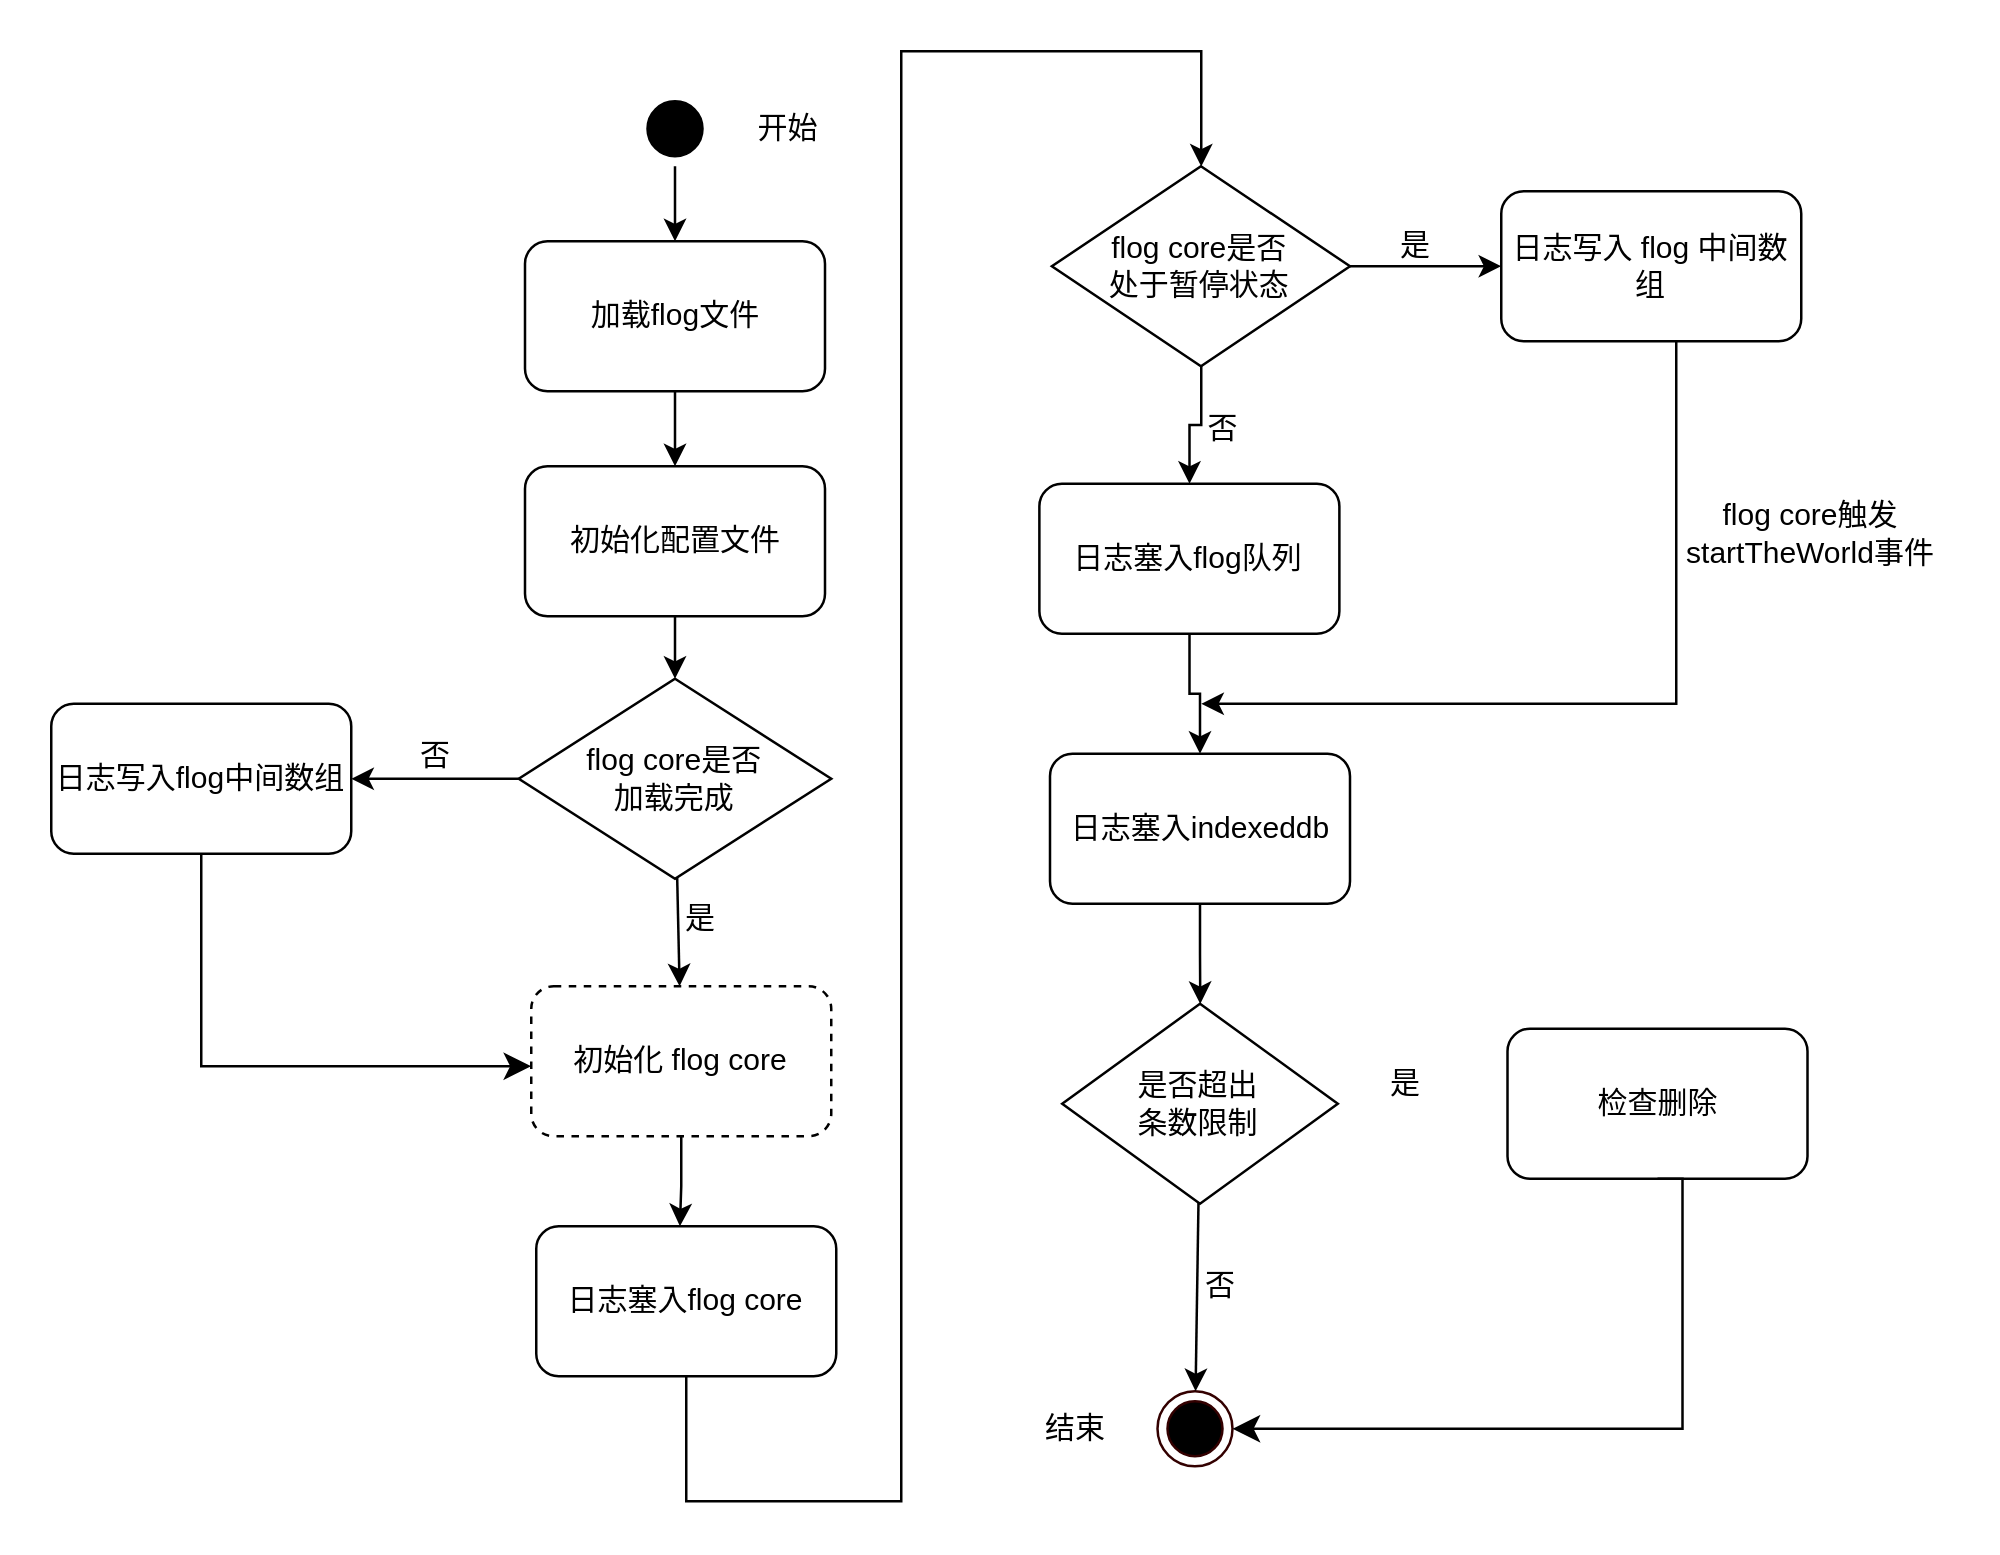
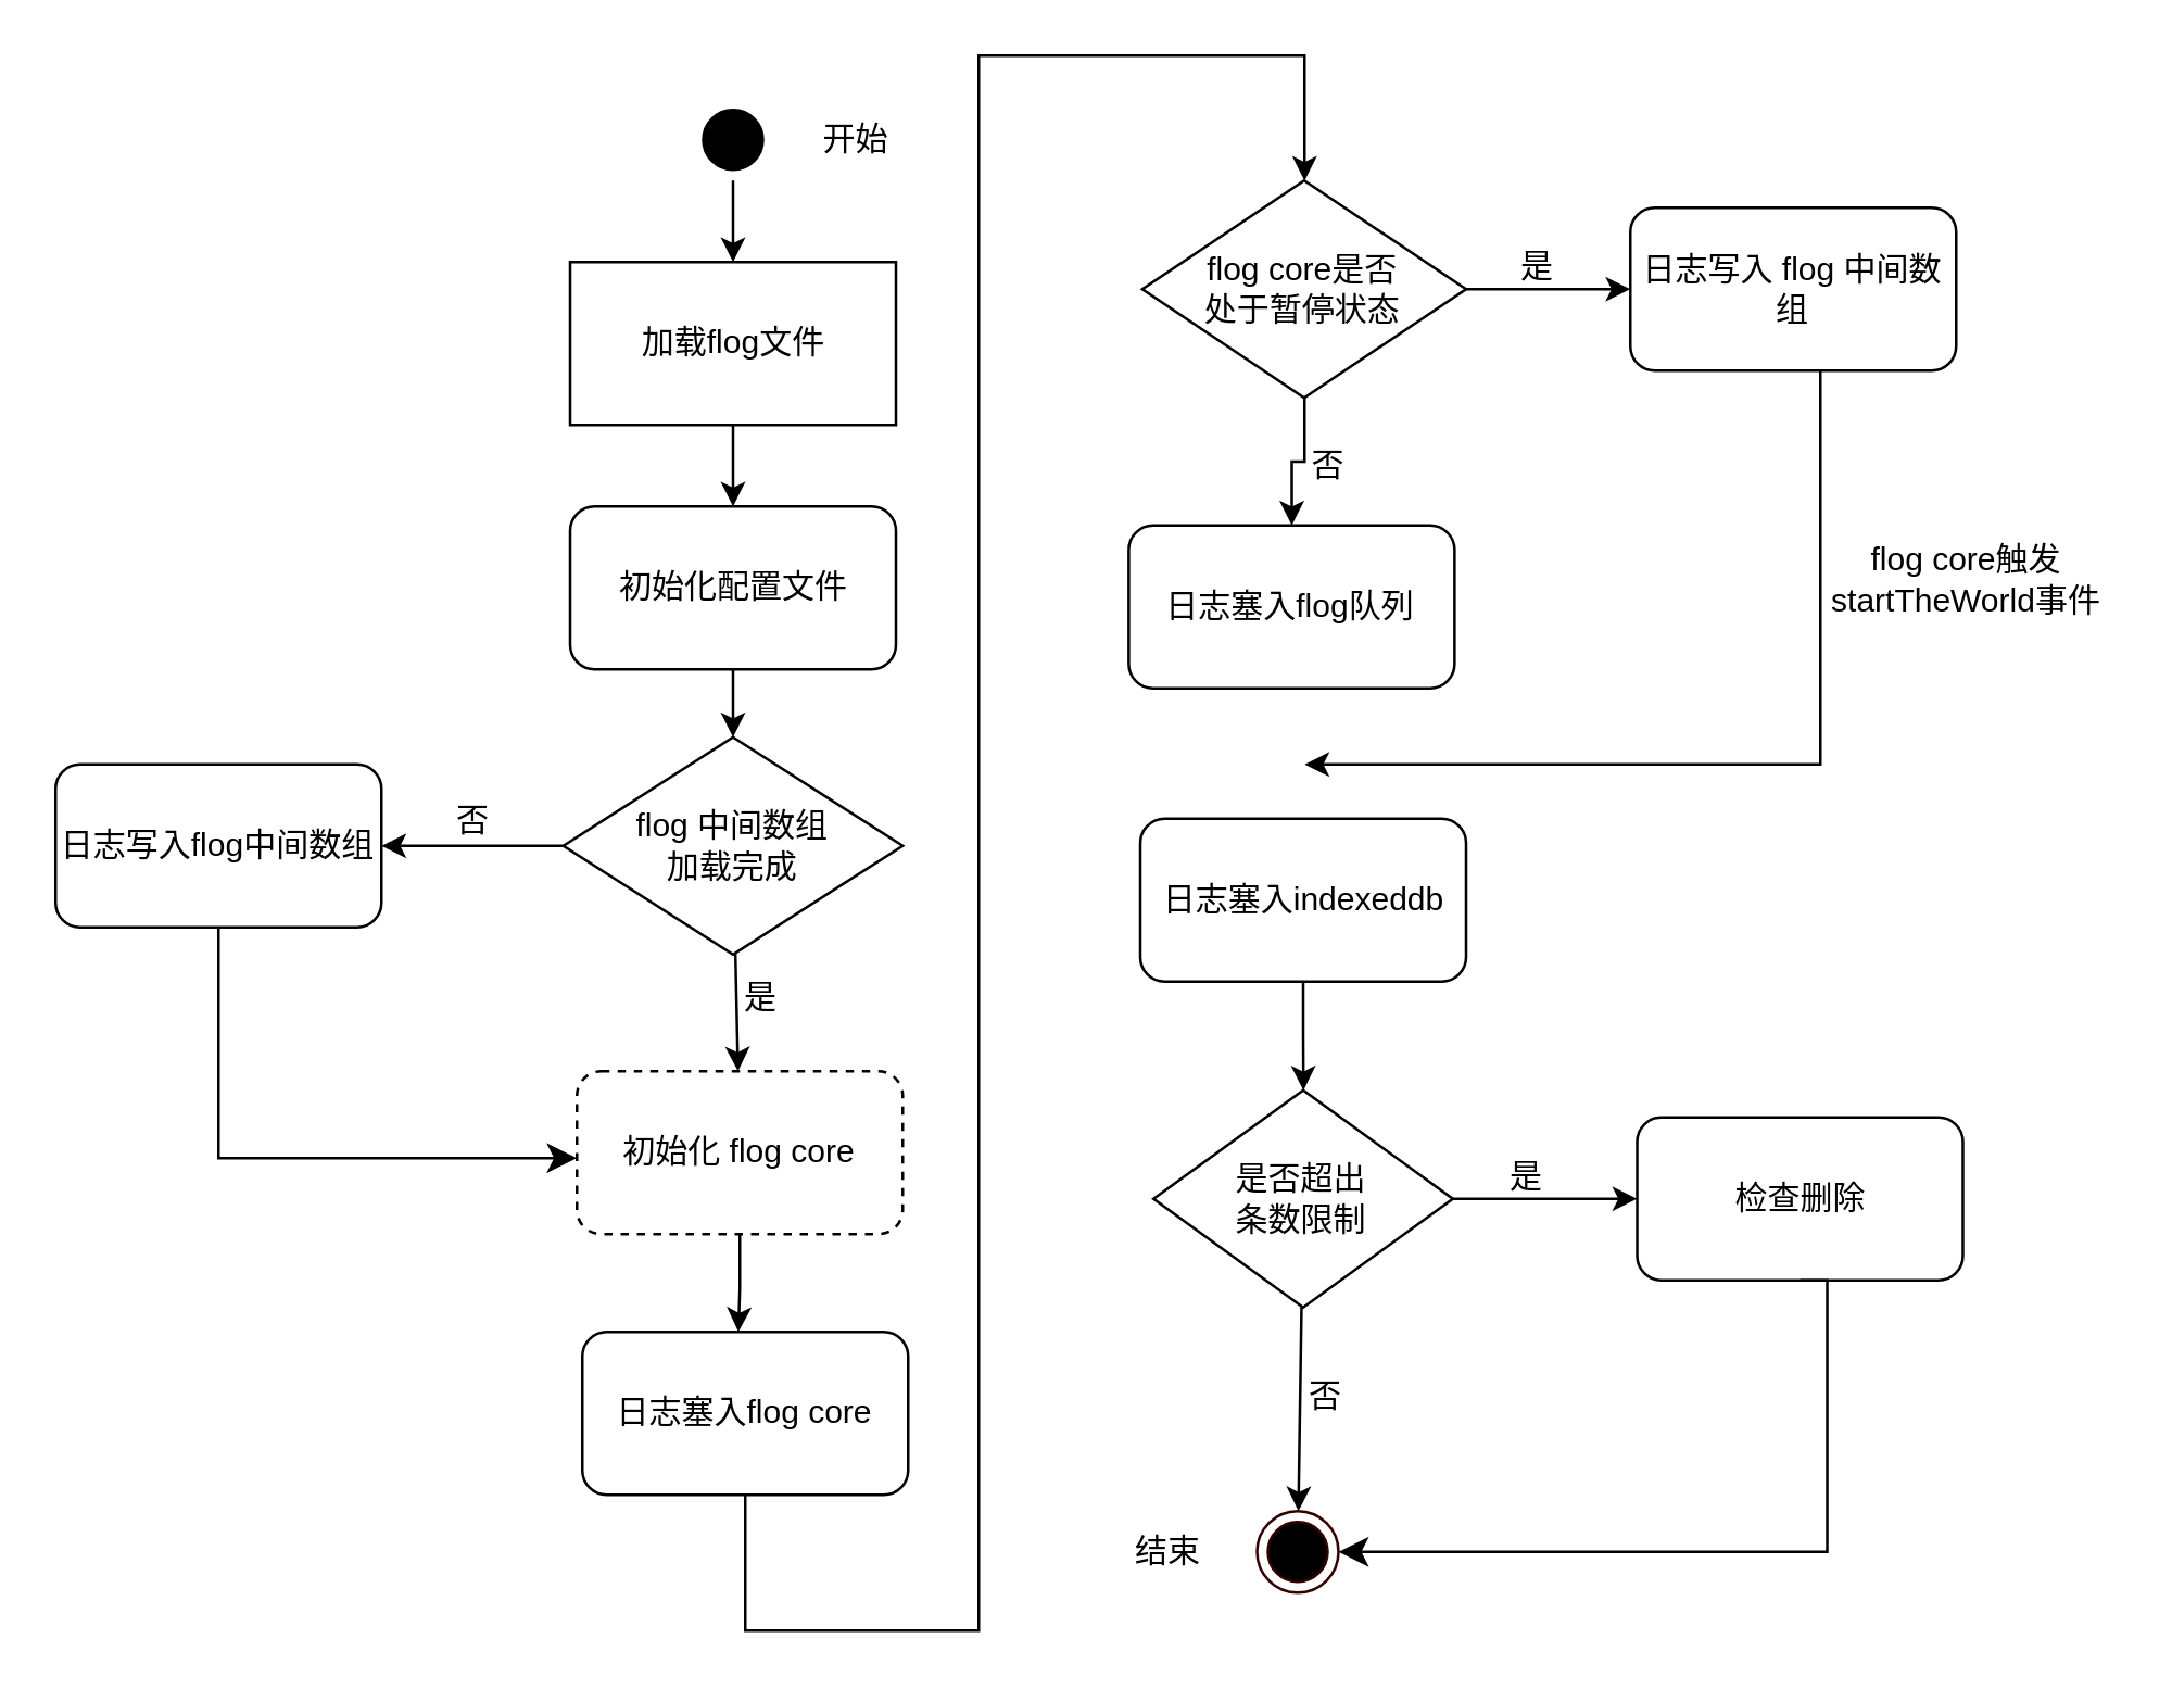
- <mxCell id="9" value="加载flog文件" style="rounded=1;whiteSpace=wrap;html=1;" vertex="1" parent="1"><mxGeometry x="209.5" y="96" width="120" height="60" as="geometry" /></mxCell>
+ <mxCell id="9" value="加载flog文件" style="whiteSpace=wrap;html=1;rounded=0;" vertex="1" parent="1"><mxGeometry x="209.5" y="96" width="120" height="60" as="geometry" /></mxCell>
- <mxCell id="20" value="" style="edgeStyle=orthogonalEdgeStyle;rounded=0;orthogonalLoop=1;jettySize=auto;html=1;" edge="1" parent="1" source="21" target="23"><mxGeometry relative="1" as="geometry" /></mxCell>
- <mxCell id="11" value="flog core是否&lt;br&gt;加载完成" style="rhombus;whiteSpace=wrap;html=1;" vertex="1" parent="1"><mxGeometry x="207" y="271" width="125" height="80" as="geometry" /></mxCell>
+ <mxCell id="11" value="flog 中间数组&lt;br&gt;加载完成" style="rhombus;whiteSpace=wrap;html=1;" vertex="1" parent="1"><mxGeometry x="207" y="271" width="125" height="80" as="geometry" /></mxCell>
+ <mxCell id="24" value="" style="edgeStyle=orthogonalEdgeStyle;rounded=0;orthogonalLoop=1;jettySize=auto;html=1;" edge="1" parent="1" source="25" target="26"><mxGeometry relative="1" as="geometry" /></mxCell>
